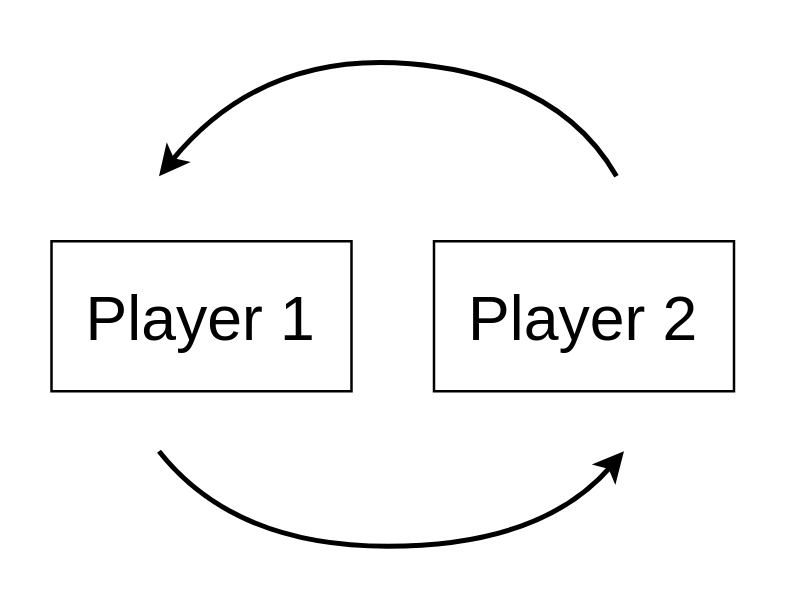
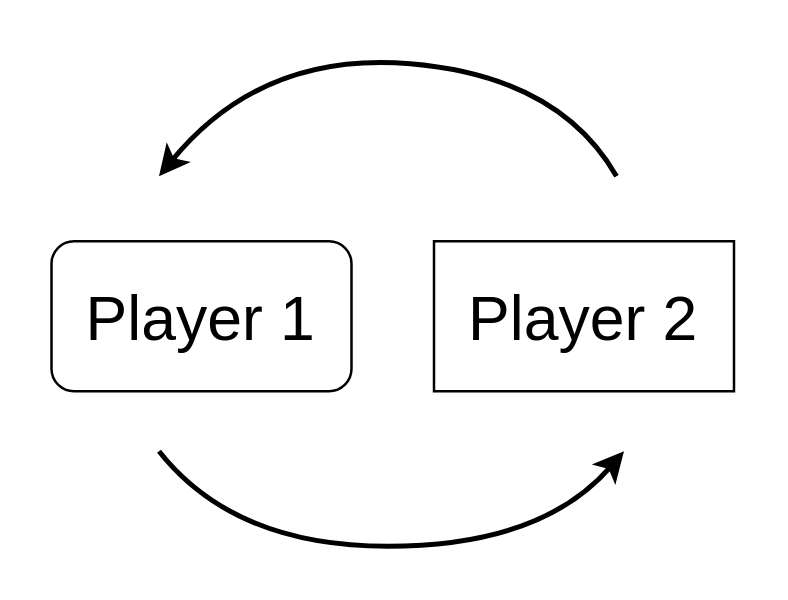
- <mxCell id="2" value="&lt;font style=&quot;font-size: 25px&quot;&gt;Player 1&lt;/font&gt;" style="whiteSpace=wrap;html=1;rounded=0;" parent="1" vertex="1"><mxGeometry x="20" y="96" width="120" height="60" as="geometry" /></mxCell>
+ <mxCell id="2" value="&lt;font style=&quot;font-size: 25px&quot;&gt;Player 1&lt;/font&gt;" style="rounded=1;whiteSpace=wrap;html=1;" parent="1" vertex="1"><mxGeometry x="20" y="96" width="120" height="60" as="geometry" /></mxCell>
